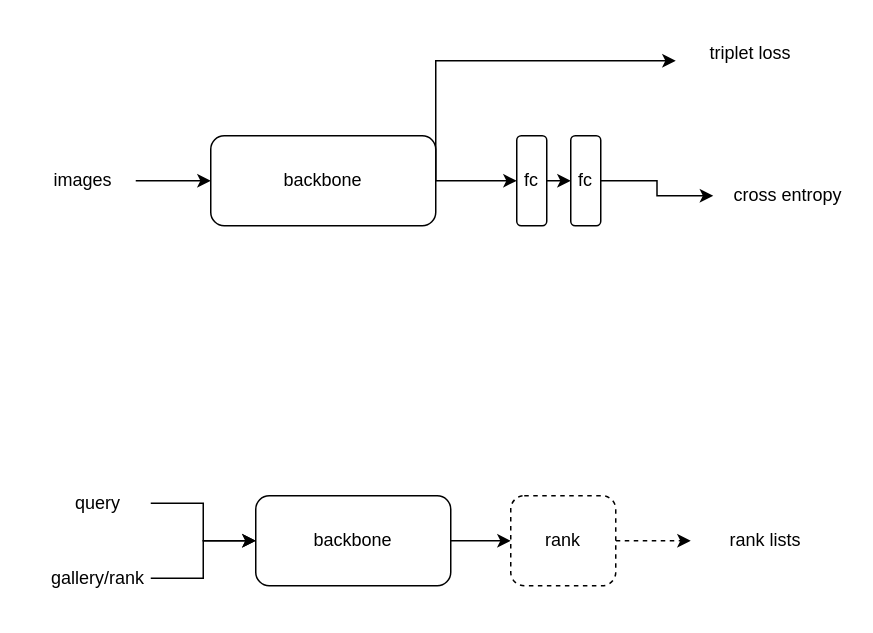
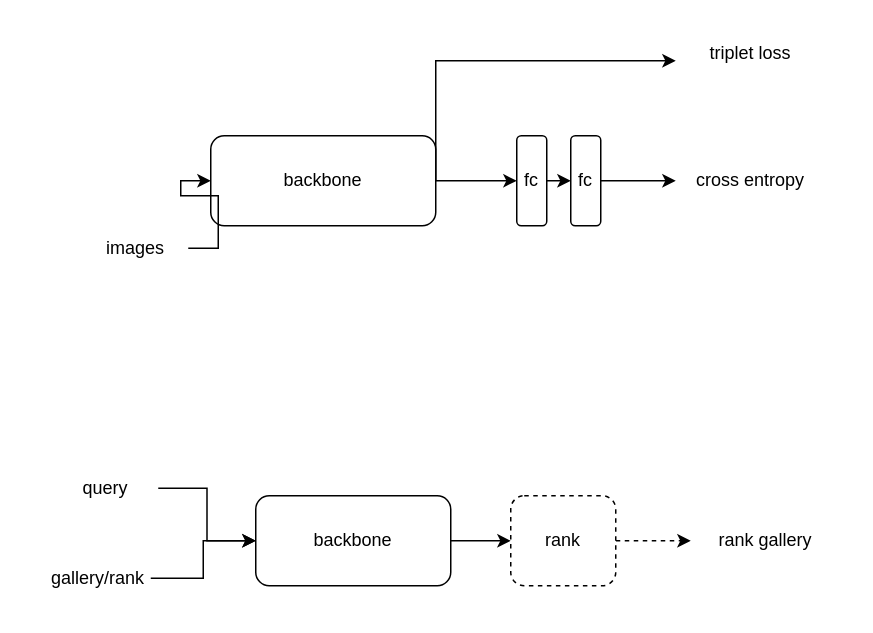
- <mxCell id="14" value="images" style="text;html=1;strokeColor=none;fillColor=none;align=center;verticalAlign=middle;whiteSpace=wrap;rounded=0;" vertex="1" parent="1"><mxGeometry x="20" y="105" width="70" height="30" as="geometry" /></mxCell>
+ <mxCell id="14" value="images" style="text;html=1;strokeColor=none;fillColor=none;align=center;verticalAlign=middle;whiteSpace=wrap;rounded=0;" vertex="1" parent="1"><mxGeometry x="55" y="150" width="70" height="30" as="geometry" /></mxCell>
- <mxCell id="9" value="cross entropy" style="text;html=1;strokeColor=none;fillColor=none;align=center;verticalAlign=middle;whiteSpace=wrap;rounded=0;" vertex="1" parent="1"><mxGeometry x="475" y="115" width="100" height="30" as="geometry" /></mxCell>
+ <mxCell id="9" value="cross entropy" style="text;html=1;strokeColor=none;fillColor=none;align=center;verticalAlign=middle;whiteSpace=wrap;rounded=0;" vertex="1" parent="1"><mxGeometry x="450" y="105" width="100" height="30" as="geometry" /></mxCell>
- <mxCell id="16" value="query" style="text;html=1;strokeColor=none;fillColor=none;align=center;verticalAlign=middle;whiteSpace=wrap;rounded=0;" vertex="1" parent="1"><mxGeometry x="30" y="320" width="70" height="30" as="geometry" /></mxCell>
+ <mxCell id="16" value="query" style="text;html=1;strokeColor=none;fillColor=none;align=center;verticalAlign=middle;whiteSpace=wrap;rounded=0;" vertex="1" parent="1"><mxGeometry x="35" y="310" width="70" height="30" as="geometry" /></mxCell>
- <mxCell id="21" value="rank lists" style="text;html=1;strokeColor=none;fillColor=none;align=center;verticalAlign=middle;whiteSpace=wrap;rounded=0;" vertex="1" parent="1"><mxGeometry x="460" y="345" width="100" height="30" as="geometry" /></mxCell>
+ <mxCell id="21" value="rank gallery" style="text;html=1;strokeColor=none;fillColor=none;align=center;verticalAlign=middle;whiteSpace=wrap;rounded=0;" vertex="1" parent="1"><mxGeometry x="460" y="345" width="100" height="30" as="geometry" /></mxCell>
